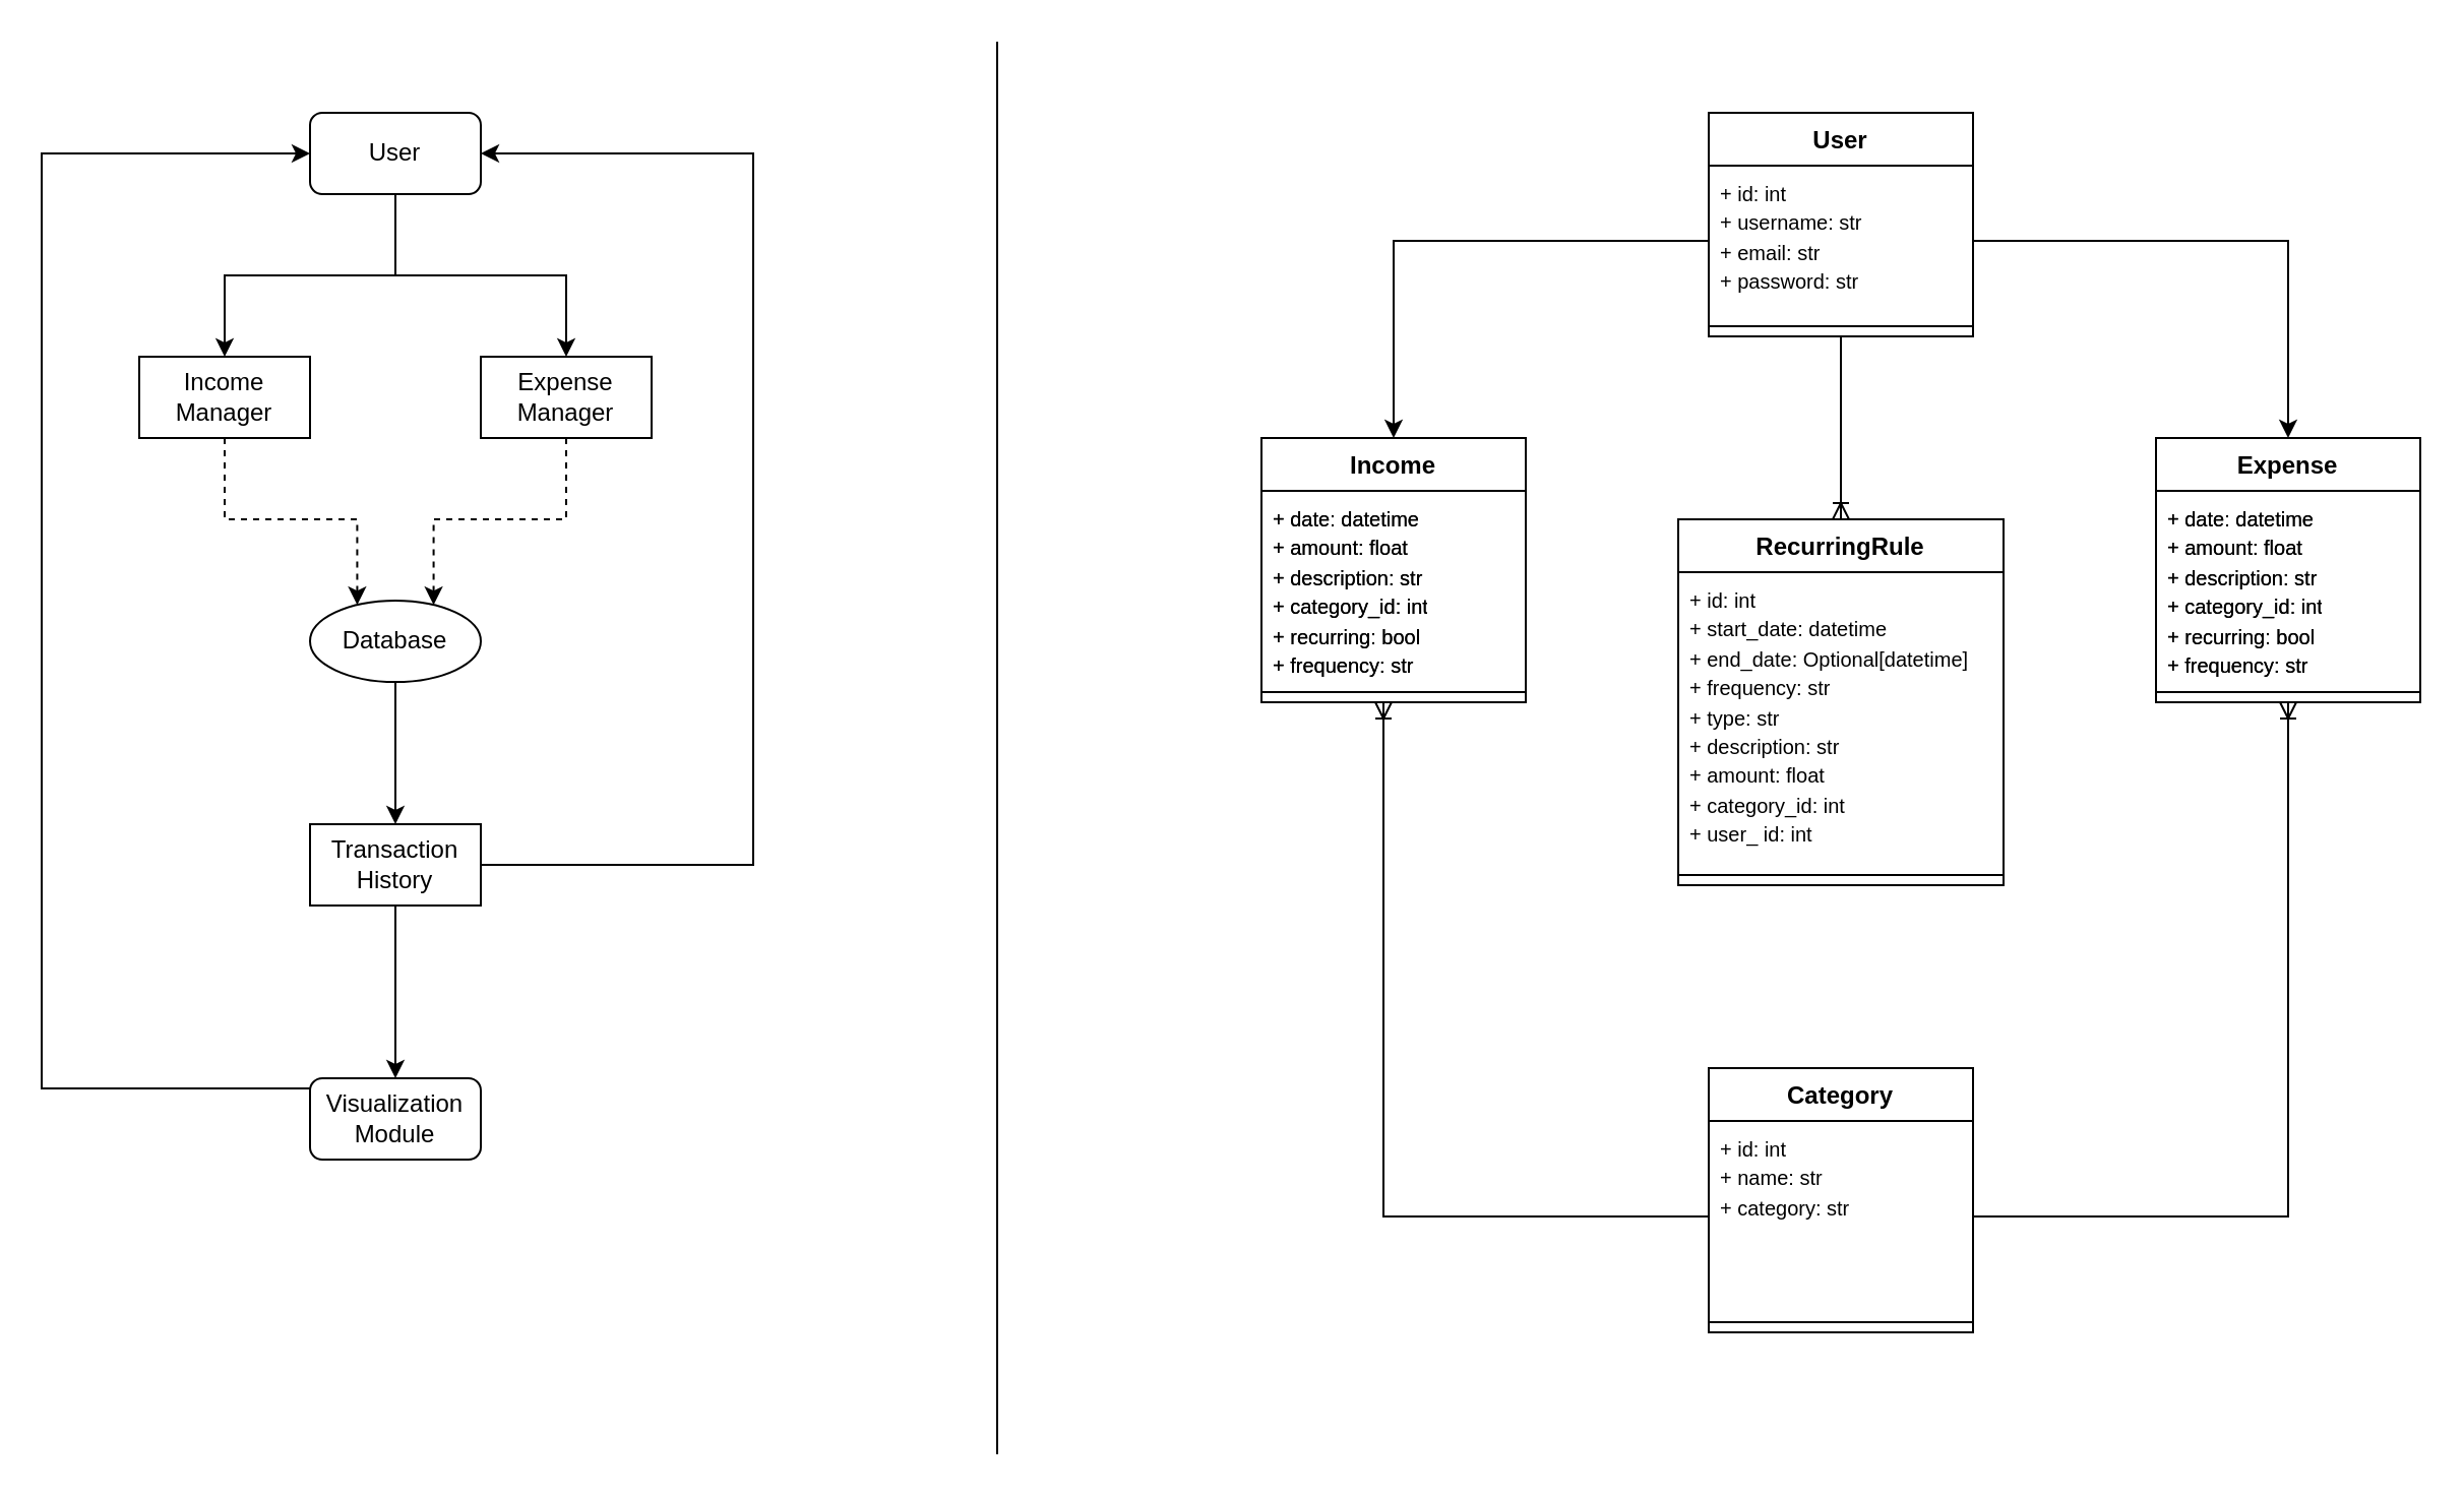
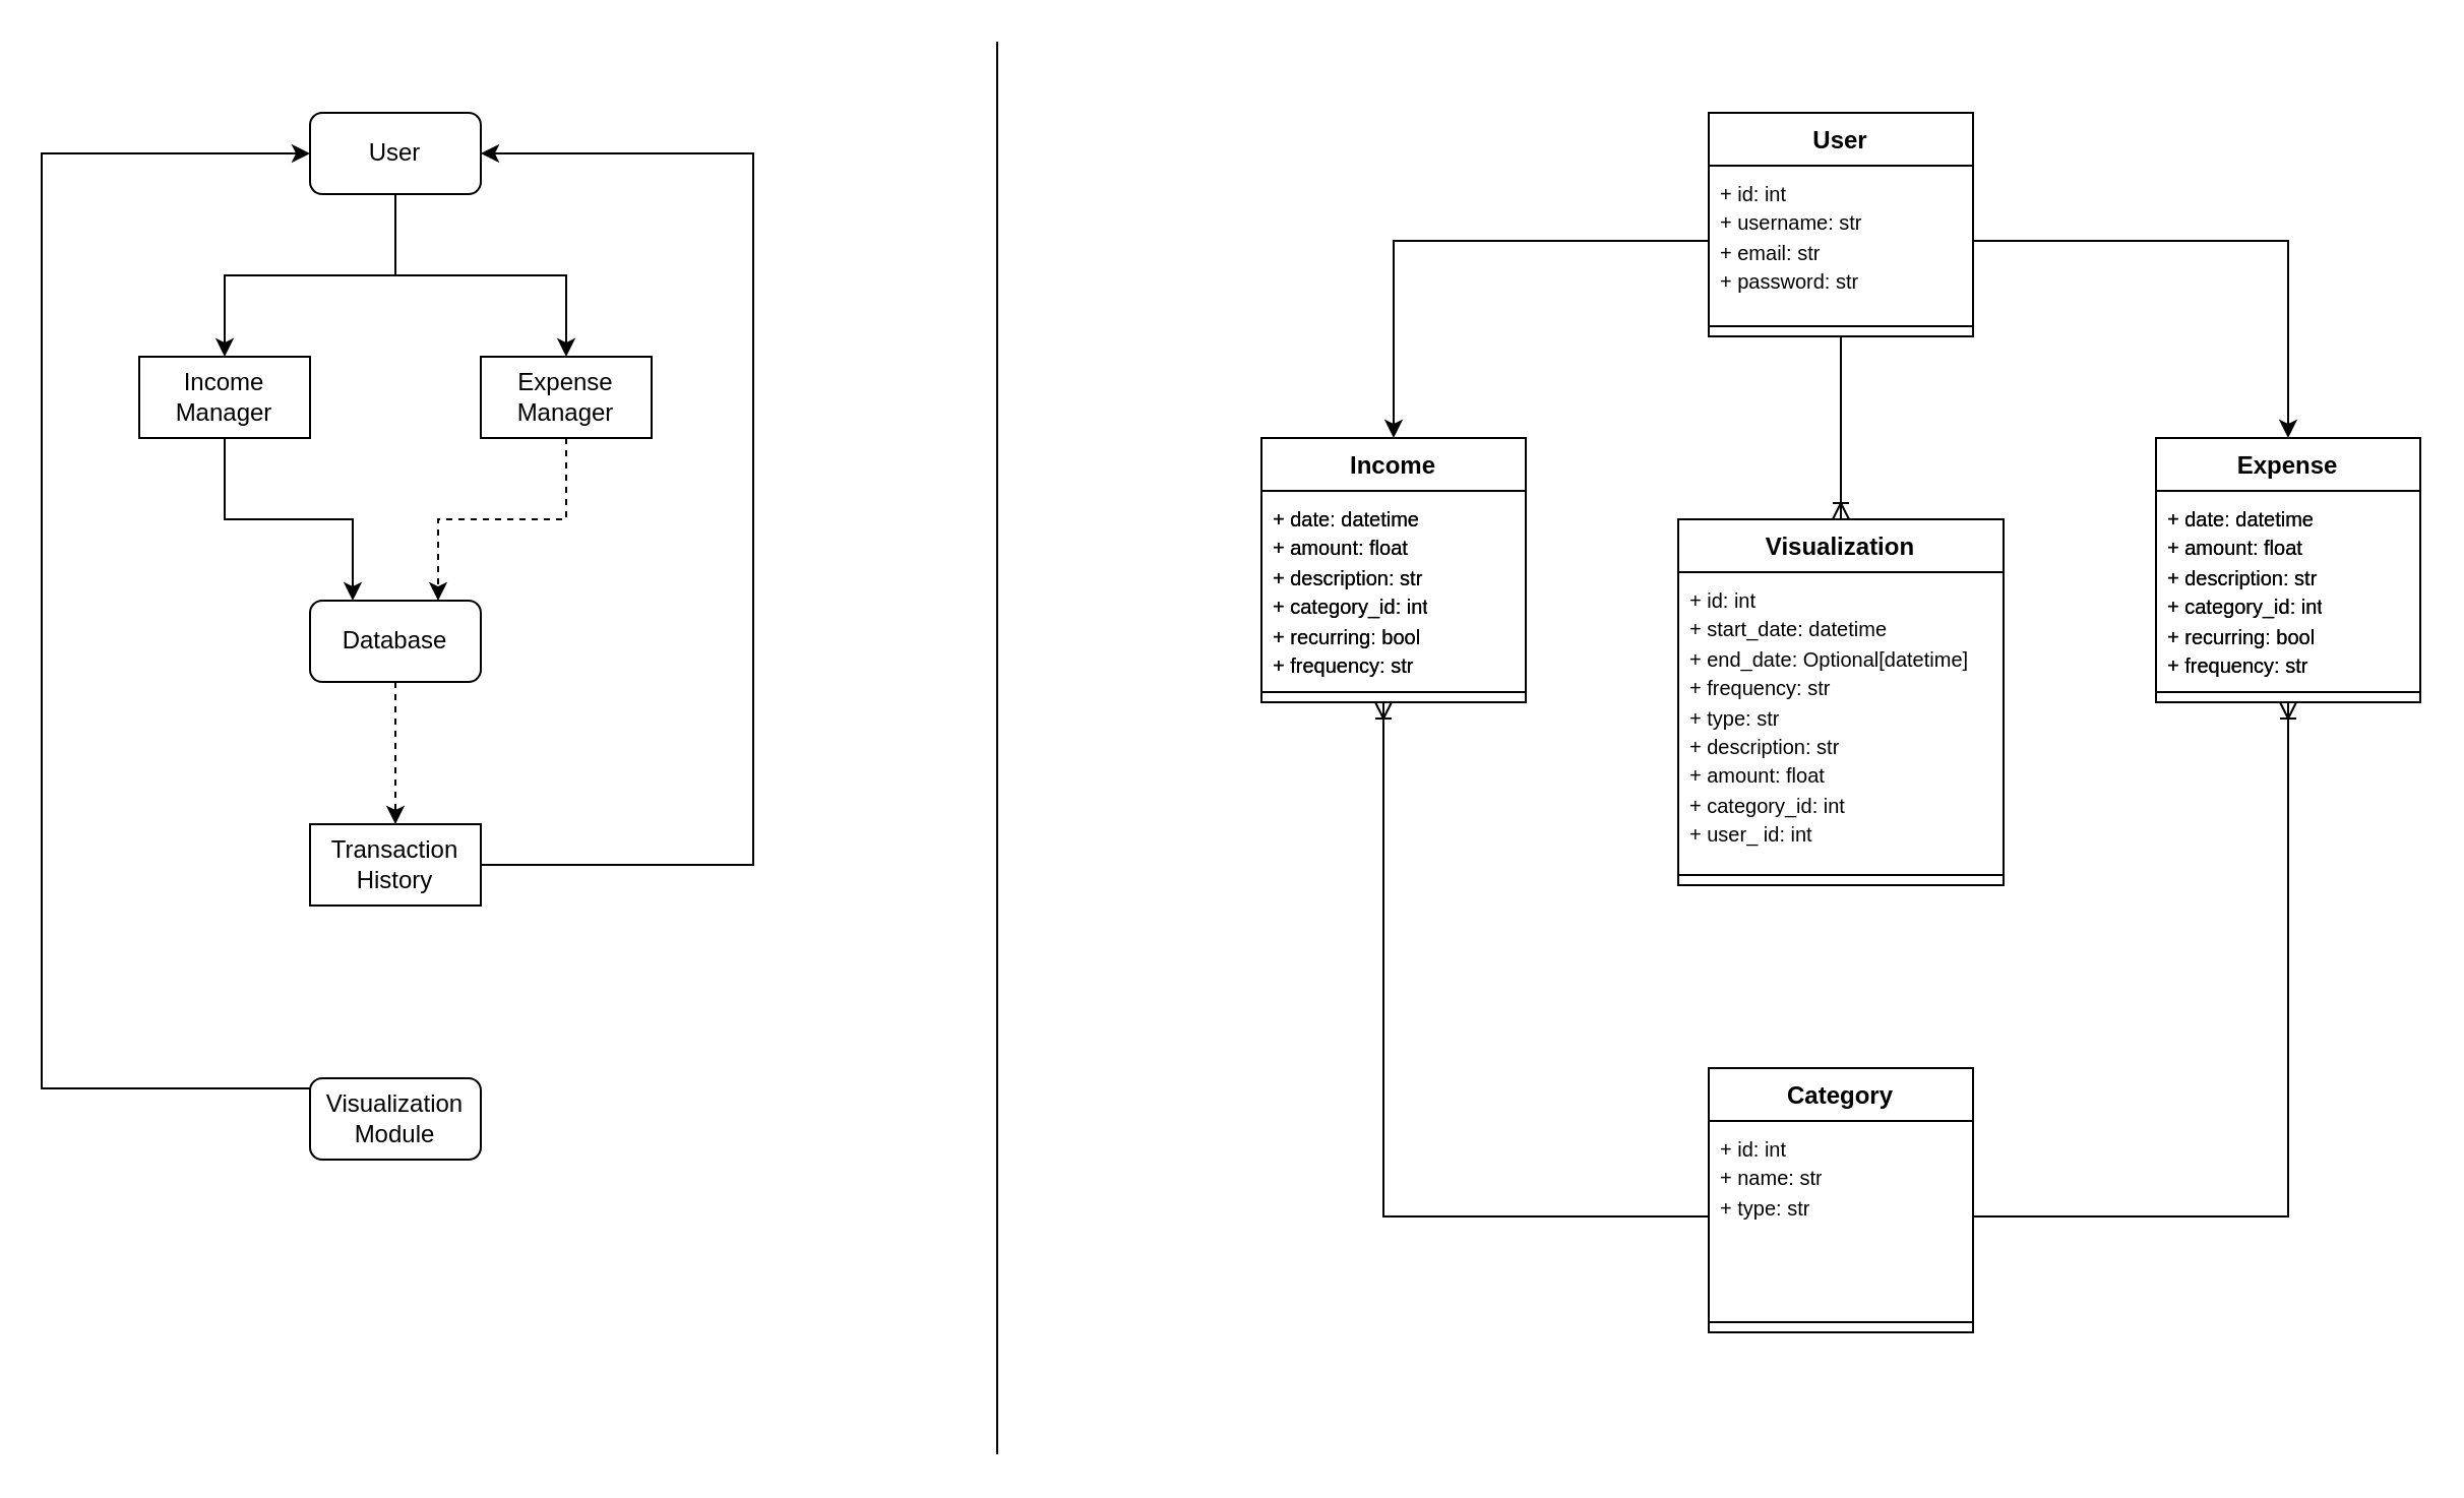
- <mxCell id="5" style="edgeStyle=orthogonalEdgeStyle;rounded=0;orthogonalLoop=1;jettySize=auto;html=1;entryX=0.25;entryY=0;entryDx=0;entryDy=0;dashed=1;" edge="1" parent="1" source="6" target="10"><mxGeometry relative="1" as="geometry" /></mxCell>
+ <mxCell id="5" style="edgeStyle=orthogonalEdgeStyle;rounded=0;orthogonalLoop=1;jettySize=auto;html=1;entryX=0.25;entryY=0;entryDx=0;entryDy=0;" edge="1" parent="1" source="6" target="10"><mxGeometry relative="1" as="geometry" /></mxCell>
- <mxCell id="29" value="RecurringRule" style="swimlane;fontStyle=1;align=center;verticalAlign=top;childLayout=stackLayout;horizontal=1;startSize=26;horizontalStack=0;resizeParent=1;resizeParentMax=0;resizeLast=0;collapsible=1;marginBottom=0;whiteSpace=wrap;html=1;" vertex="1" parent="1"><mxGeometry x="825" y="255" width="160" height="180" as="geometry" /></mxCell>
+ <mxCell id="29" value="Visualization" style="swimlane;fontStyle=1;align=center;verticalAlign=top;childLayout=stackLayout;horizontal=1;startSize=26;horizontalStack=0;resizeParent=1;resizeParentMax=0;resizeLast=0;collapsible=1;marginBottom=0;whiteSpace=wrap;html=1;" vertex="1" parent="1"><mxGeometry x="825" y="255" width="160" height="180" as="geometry" /></mxCell>
- <mxCell id="10" value="Database" style="ellipse;whiteSpace=wrap;html=1;" vertex="1" parent="1"><mxGeometry x="152" y="295" width="84" height="40" as="geometry" /></mxCell>
+ <mxCell id="10" value="Database" style="rounded=1;whiteSpace=wrap;html=1;" vertex="1" parent="1"><mxGeometry x="152" y="295" width="84" height="40" as="geometry" /></mxCell>
- <mxCell id="9" value="" style="edgeStyle=orthogonalEdgeStyle;rounded=0;orthogonalLoop=1;jettySize=auto;html=1;" edge="1" parent="1" source="10" target="13"><mxGeometry relative="1" as="geometry" /></mxCell>
+ <mxCell id="9" value="" style="edgeStyle=orthogonalEdgeStyle;rounded=0;orthogonalLoop=1;jettySize=auto;html=1;dashed=1;" edge="1" parent="1" source="10" target="13"><mxGeometry relative="1" as="geometry" /></mxCell>
- <mxCell id="11" value="" style="edgeStyle=orthogonalEdgeStyle;rounded=0;orthogonalLoop=1;jettySize=auto;html=1;" edge="1" parent="1" source="13" target="15"><mxGeometry relative="1" as="geometry" /></mxCell>
- <mxCell id="39" value="&lt;div&gt;&lt;div&gt;&lt;span style=&quot;font-size: 10px;&quot;&gt;+ id: int&lt;/span&gt;&lt;/div&gt;&lt;/div&gt;&lt;div&gt;&lt;span style=&quot;font-size: 10px;&quot;&gt;+ name: str&lt;/span&gt;&lt;/div&gt;&lt;div&gt;&lt;span style=&quot;font-size: 10px;&quot;&gt;+ category: str&lt;/span&gt;&lt;/div&gt;" style="text;strokeColor=none;fillColor=none;align=left;verticalAlign=top;spacingLeft=4;spacingRight=4;overflow=hidden;rotatable=0;points=[[0,0.5],[1,0.5]];portConstraint=eastwest;whiteSpace=wrap;html=1;" vertex="1" parent="38"><mxGeometry y="26" width="130" height="94" as="geometry" /></mxCell>
+ <mxCell id="39" value="&lt;div&gt;&lt;div&gt;&lt;span style=&quot;font-size: 10px;&quot;&gt;+ id: int&lt;/span&gt;&lt;/div&gt;&lt;/div&gt;&lt;div&gt;&lt;span style=&quot;font-size: 10px;&quot;&gt;+ name: str&lt;/span&gt;&lt;/div&gt;&lt;div&gt;&lt;span style=&quot;font-size: 10px;&quot;&gt;+ type: str&lt;/span&gt;&lt;/div&gt;" style="text;strokeColor=none;fillColor=none;align=left;verticalAlign=top;spacingLeft=4;spacingRight=4;overflow=hidden;rotatable=0;points=[[0,0.5],[1,0.5]];portConstraint=eastwest;whiteSpace=wrap;html=1;" vertex="1" parent="38"><mxGeometry y="26" width="130" height="94" as="geometry" /></mxCell>
